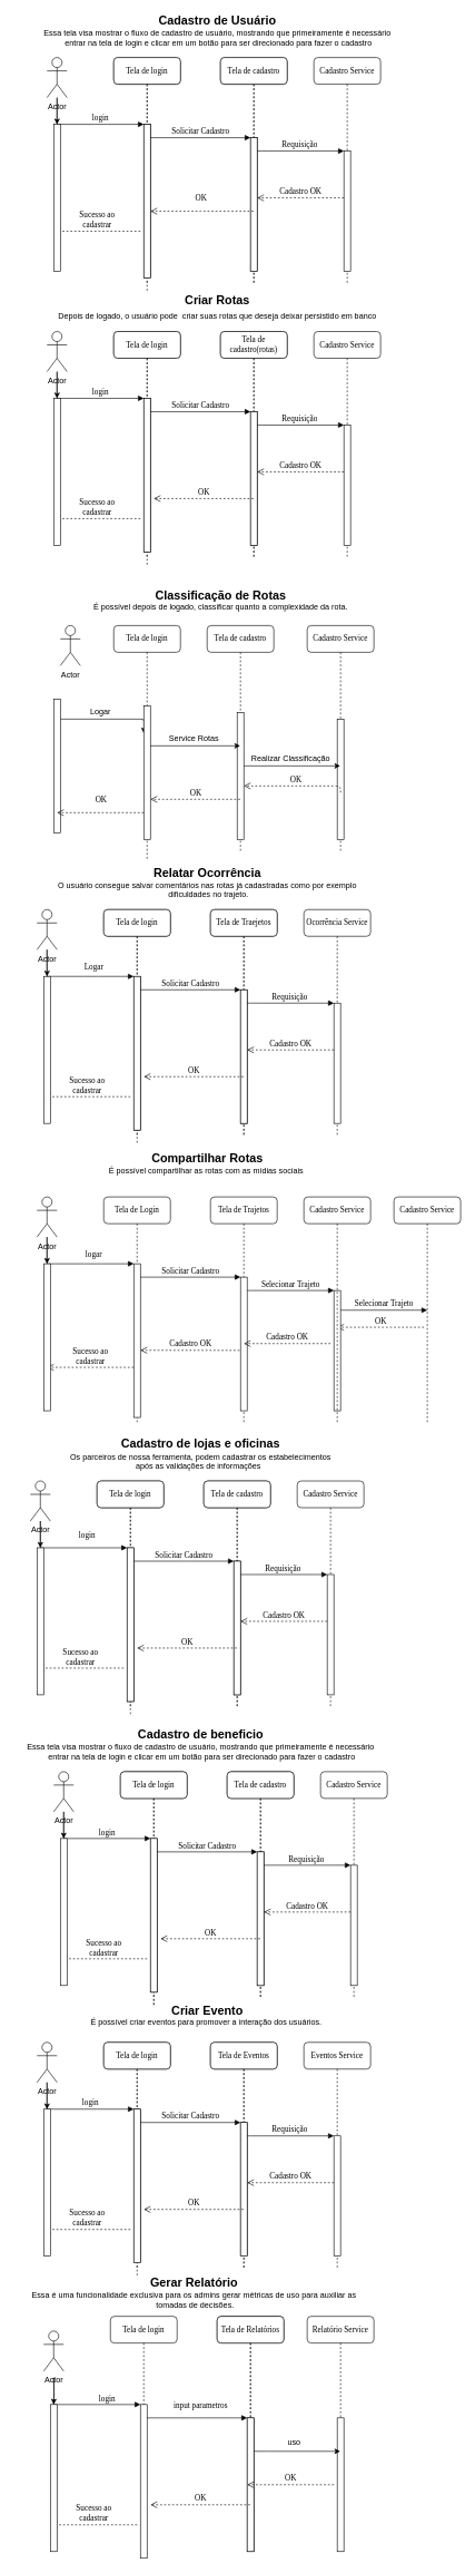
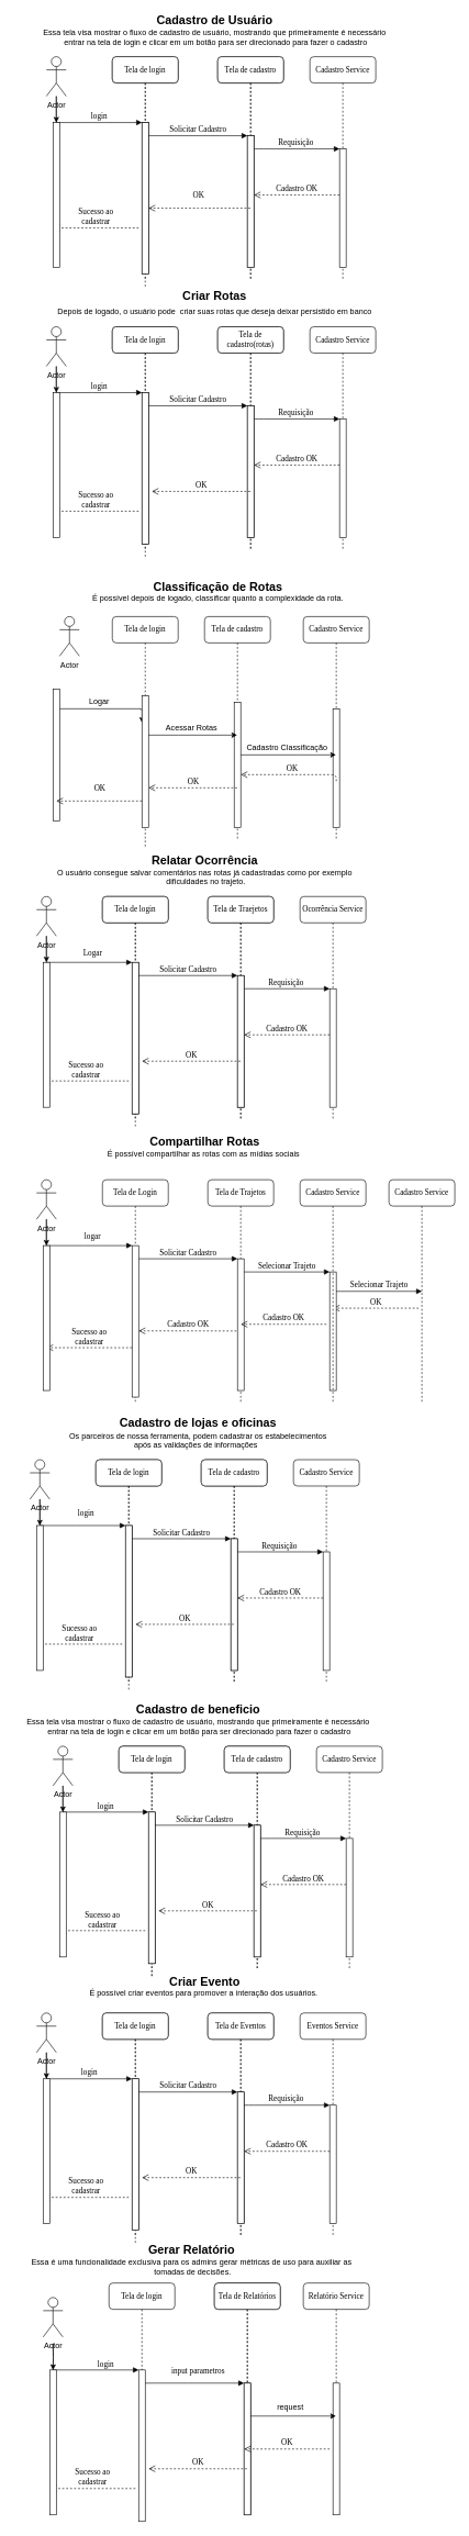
- <mxCell id="177" value="Service Rotas" style="text;html=1;align=center;verticalAlign=middle;resizable=0;points=[];autosize=1;strokeColor=none;fillColor=none;fontSize=12;" vertex="1" parent="1"><mxGeometry x="240" y="1095" width="100" height="20" as="geometry" /></mxCell>
+ <mxCell id="177" value="Acessar Rotas" style="text;html=1;align=center;verticalAlign=middle;resizable=0;points=[];autosize=1;strokeColor=none;fillColor=none;fontSize=12;" vertex="1" parent="1"><mxGeometry x="240" y="1095" width="100" height="20" as="geometry" /></mxCell>
- <mxCell id="47" value="Realizar Classificação" style="text;html=1;align=center;verticalAlign=middle;resizable=0;points=[];autosize=1;strokeColor=none;fillColor=none;fontSize=12;" vertex="1" parent="45"><mxGeometry x="-95" y="190" width="140" height="20" as="geometry" /></mxCell>
+ <mxCell id="47" value="Cadastro Classificação" style="text;html=1;align=center;verticalAlign=middle;resizable=0;points=[];autosize=1;strokeColor=none;fillColor=none;fontSize=12;" vertex="1" parent="45"><mxGeometry x="-95" y="190" width="140" height="20" as="geometry" /></mxCell>
- <mxCell id="186" value="&lt;span style=&quot;font-size: 12px&quot;&gt;uso&lt;/span&gt;" style="text;html=1;align=center;verticalAlign=middle;resizable=0;points=[];autosize=1;strokeColor=none;fillColor=none;fontSize=18;" vertex="1" parent="1"><mxGeometry x="410" y="3637" width="60" height="30" as="geometry" /></mxCell>
+ <mxCell id="186" value="&lt;span style=&quot;font-size: 12px&quot;&gt;request&lt;/span&gt;" style="text;html=1;align=center;verticalAlign=middle;resizable=0;points=[];autosize=1;strokeColor=none;fillColor=none;fontSize=18;" vertex="1" parent="1"><mxGeometry x="410" y="3637" width="60" height="30" as="geometry" /></mxCell>
